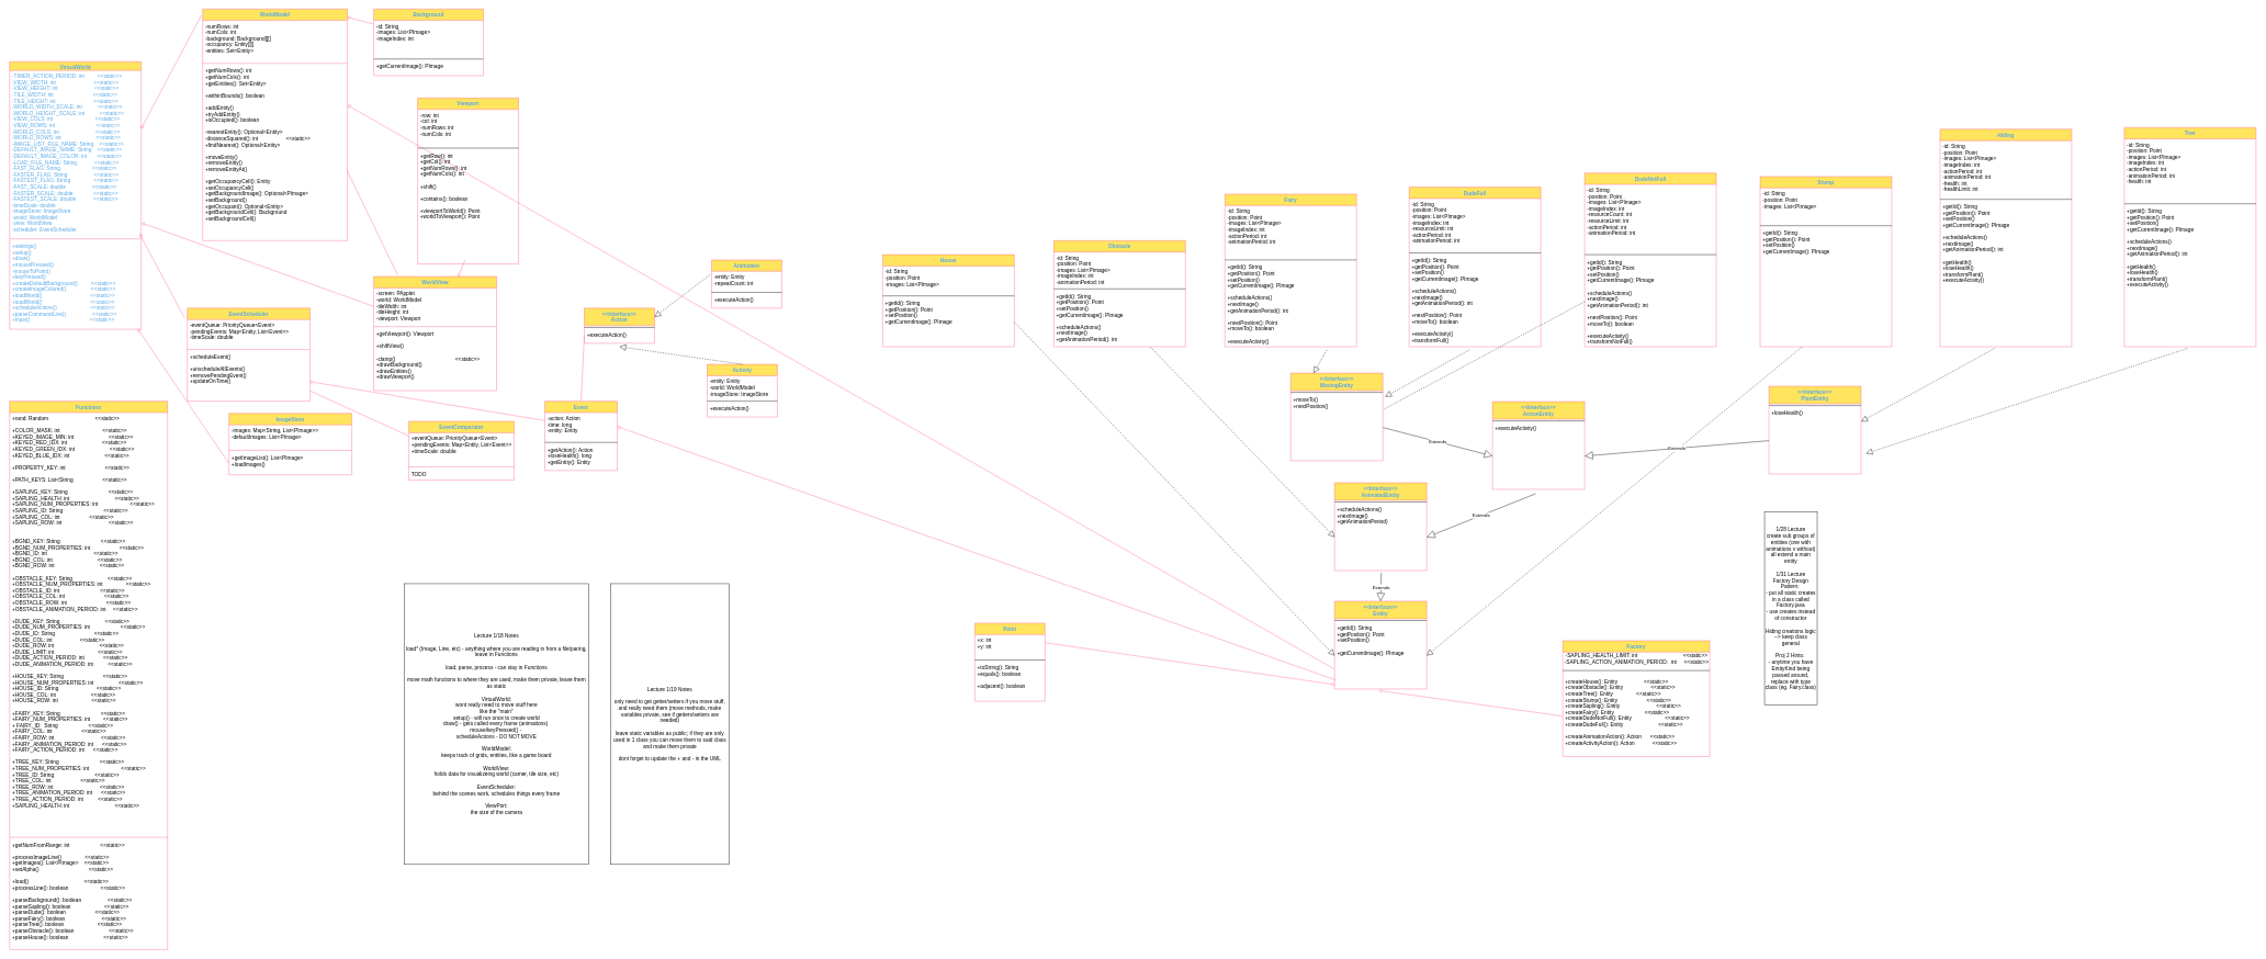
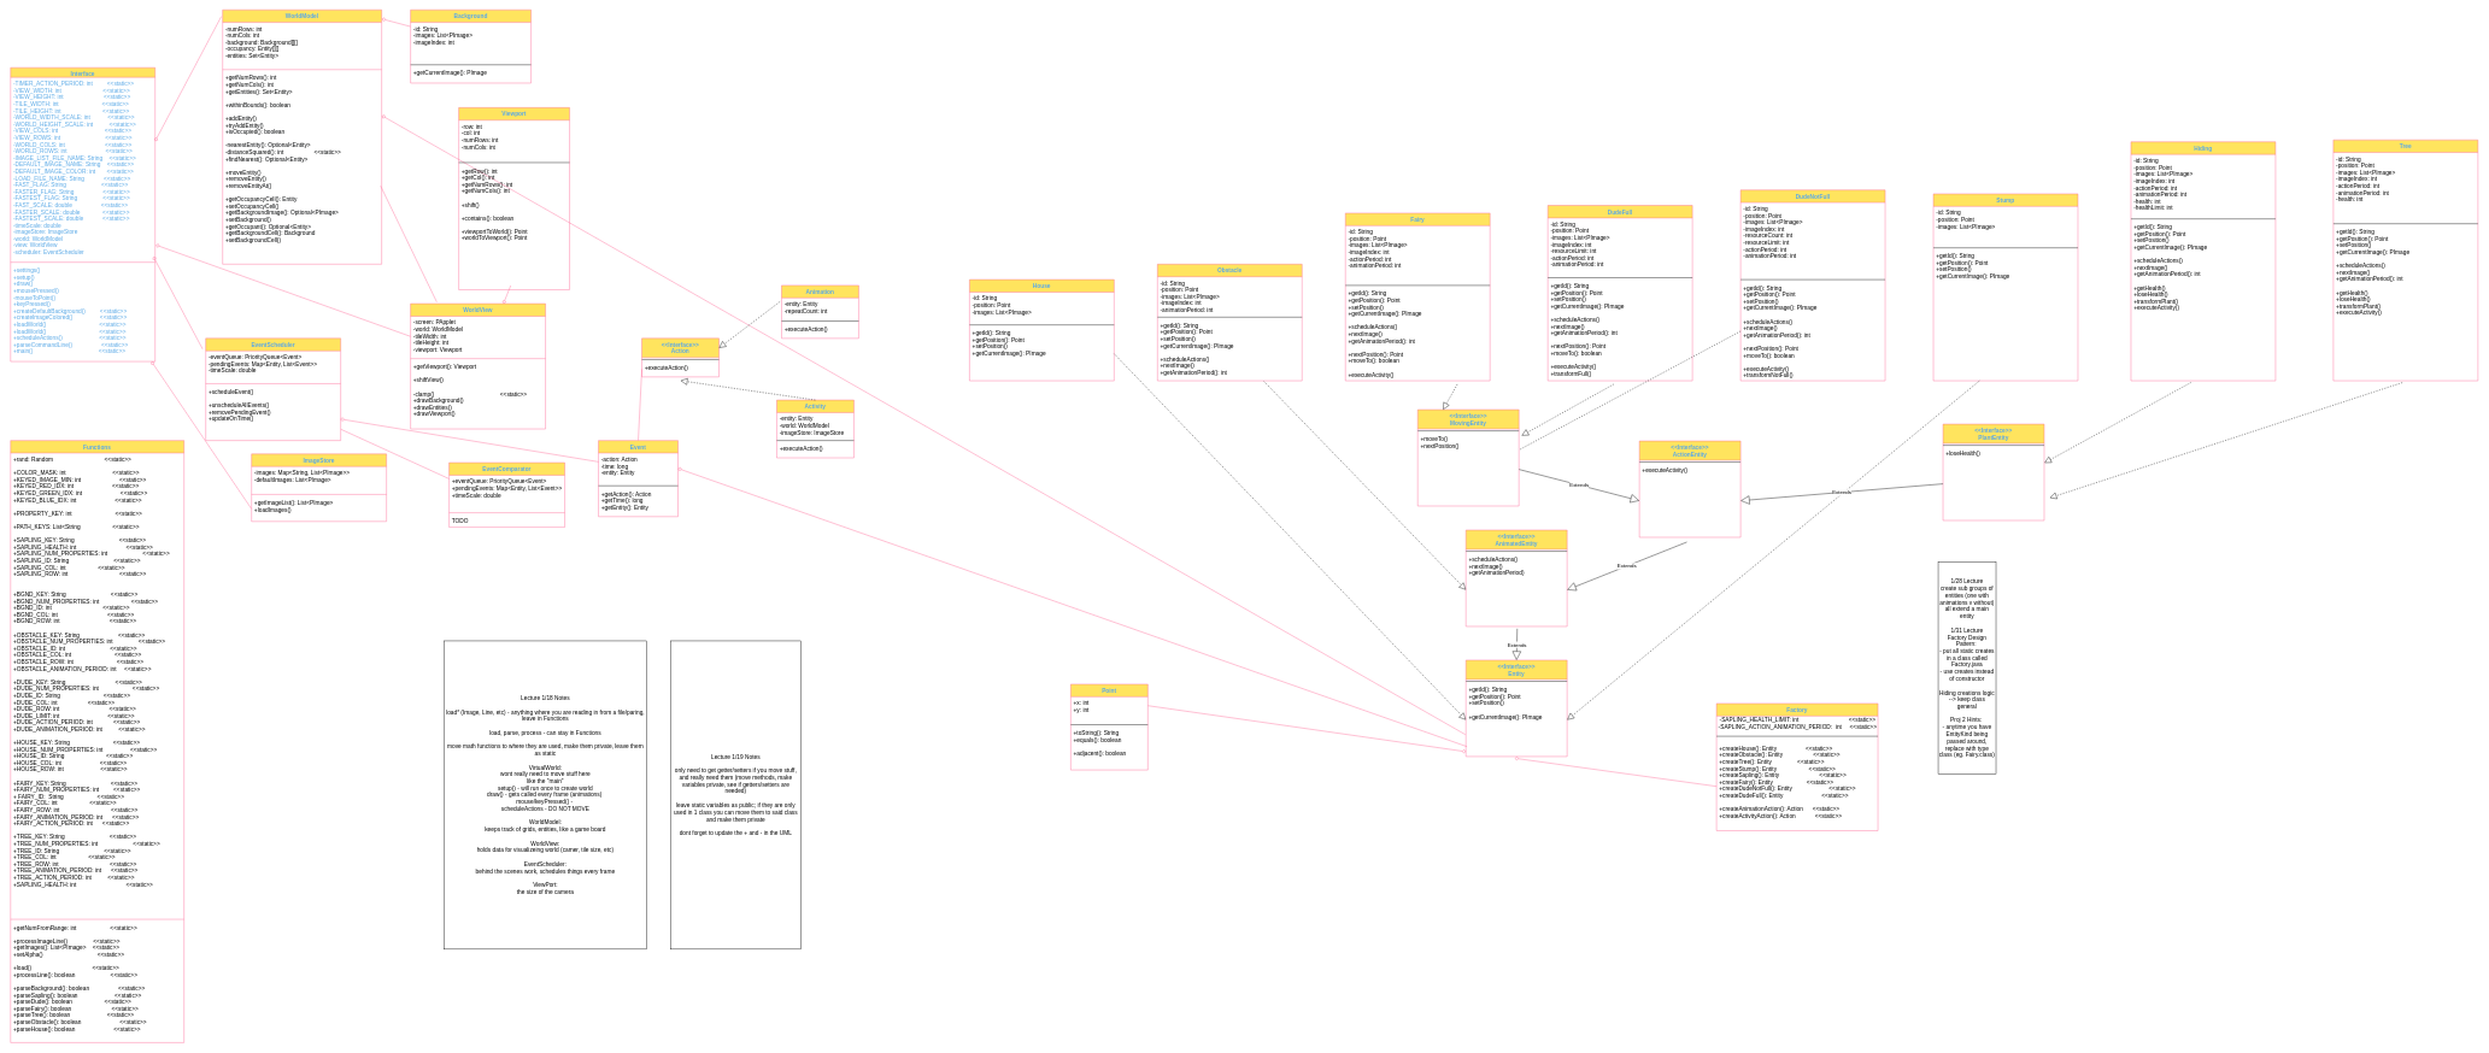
- <mxCell id="15" value="VirtualWorld" style="swimlane;fontStyle=1;align=center;verticalAlign=top;childLayout=stackLayout;horizontal=1;startSize=20;horizontalStack=0;resizeParent=1;resizeParentMax=0;resizeLast=0;collapsible=1;marginBottom=0;hachureGap=4;pointerEvents=0;fillColor=#FFE45E;strokeColor=#FF6392;fontColor=#5AA9E6;" vertex="1" parent="1"><mxGeometry x="20" y="140" width="300" height="610" as="geometry" /></mxCell>
+ <mxCell id="15" value="Interface" style="swimlane;fontStyle=1;align=center;verticalAlign=top;childLayout=stackLayout;horizontal=1;startSize=20;horizontalStack=0;resizeParent=1;resizeParentMax=0;resizeLast=0;collapsible=1;marginBottom=0;hachureGap=4;pointerEvents=0;fillColor=#FFE45E;strokeColor=#FF6392;fontColor=#5AA9E6;" vertex="1" parent="1"><mxGeometry x="20" y="140" width="300" height="610" as="geometry" /></mxCell>
- <mxCell id="54" value="+getAction(): Action&#10;+loseHealth(): long&#10;+getEntity(): Entity" style="text;strokeColor=none;fillColor=none;align=left;verticalAlign=top;spacingLeft=4;spacingRight=4;overflow=hidden;rotatable=0;points=[[0,0.5],[1,0.5]];portConstraint=eastwest;" vertex="1" parent="51"><mxGeometry y="98" width="165" height="60" as="geometry" /></mxCell>
+ <mxCell id="54" value="+getAction(): Action&#10;+getTime(): long&#10;+getEntity(): Entity" style="text;strokeColor=none;fillColor=none;align=left;verticalAlign=top;spacingLeft=4;spacingRight=4;overflow=hidden;rotatable=0;points=[[0,0.5],[1,0.5]];portConstraint=eastwest;" vertex="1" parent="51"><mxGeometry y="98" width="165" height="60" as="geometry" /></mxCell>
